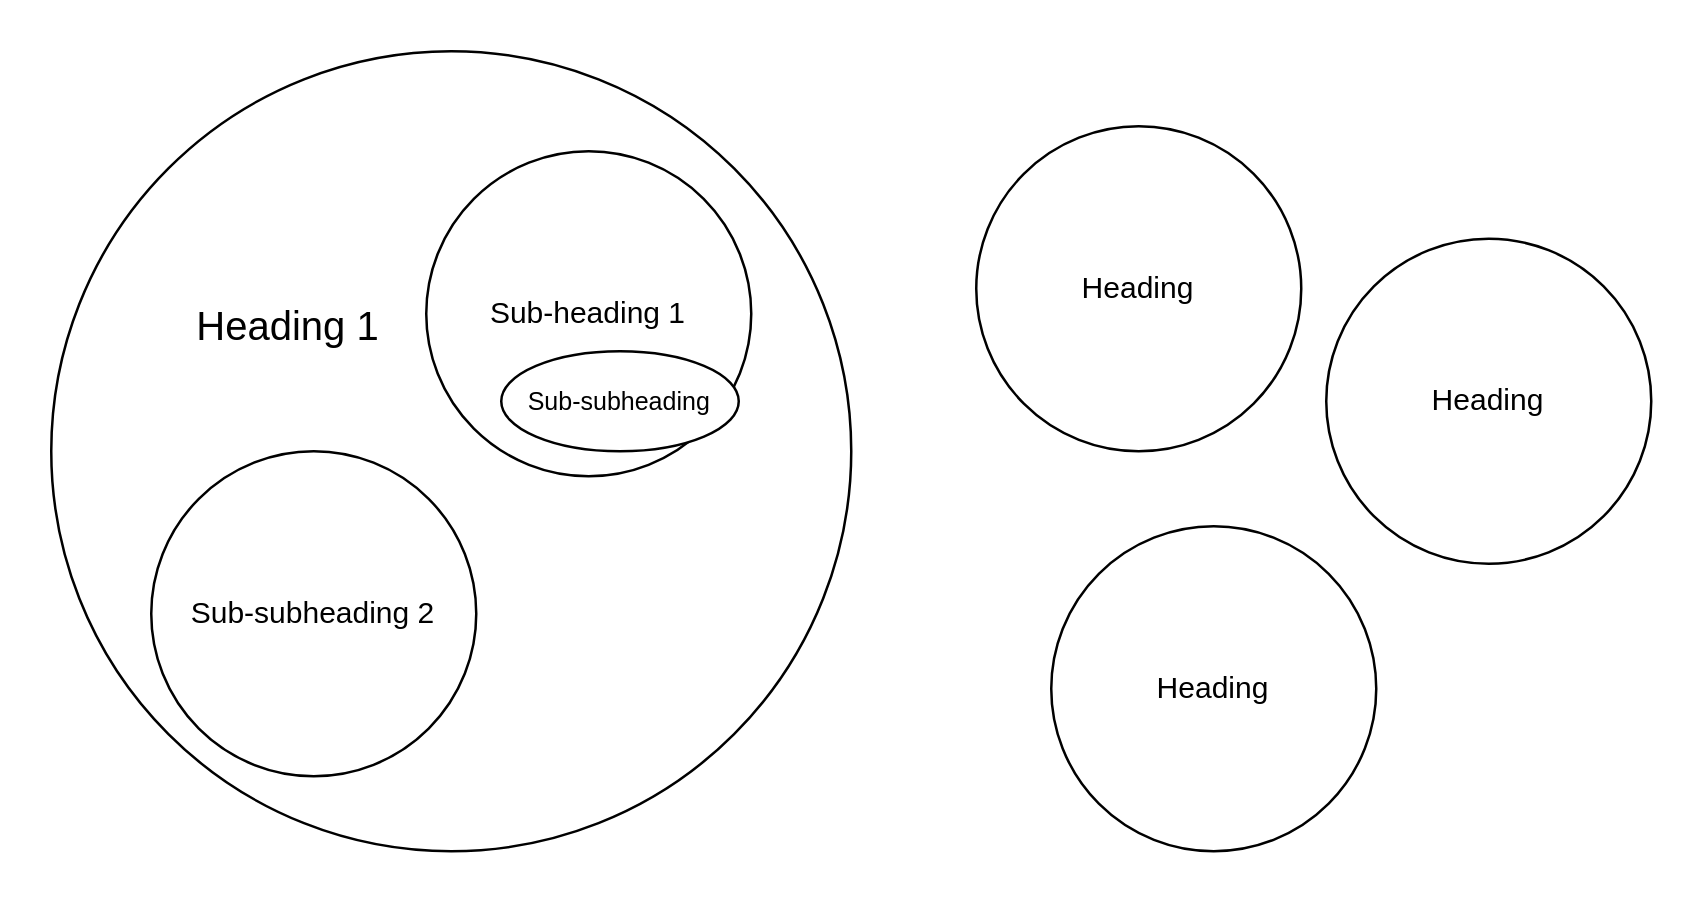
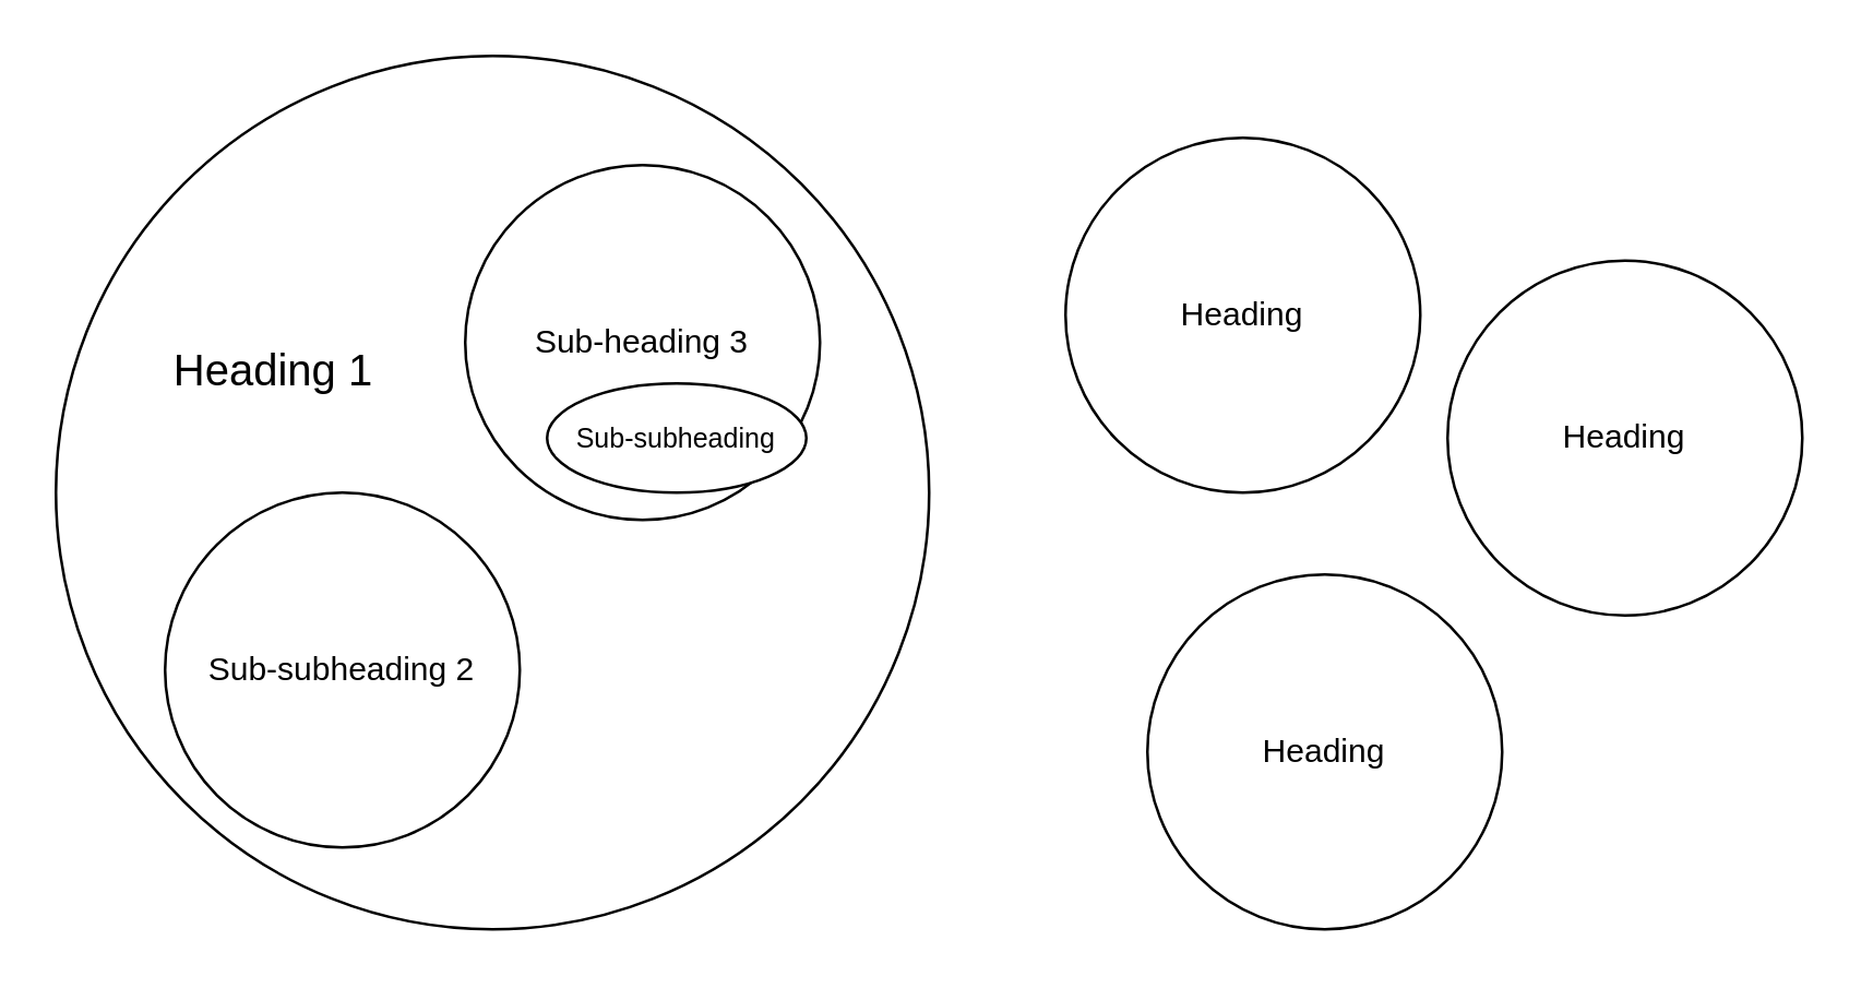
- <mxCell id="7" value="Sub-heading 1" style="ellipse;whiteSpace=wrap;html=1;aspect=fixed;" parent="1" vertex="1"><mxGeometry x="170" y="60" width="130" height="130" as="geometry" /></mxCell>
+ <mxCell id="7" value="Sub-heading 3" style="ellipse;whiteSpace=wrap;html=1;aspect=fixed;" parent="1" vertex="1"><mxGeometry x="170" y="60" width="130" height="130" as="geometry" /></mxCell>
- <mxCell id="8" value="&lt;font style=&quot;font-size: 16px;&quot;&gt;Heading 1&lt;/font&gt;" style="text;html=1;strokeColor=none;fillColor=none;align=center;verticalAlign=middle;whiteSpace=wrap;rounded=0;" parent="1" vertex="1"><mxGeometry x="75" y="115" width="80" height="30" as="geometry" /></mxCell>
+ <mxCell id="8" value="&lt;font style=&quot;font-size: 16px;&quot;&gt;Heading 1&lt;/font&gt;" style="text;html=1;strokeColor=none;fillColor=none;align=center;verticalAlign=middle;whiteSpace=wrap;rounded=0;" parent="1" vertex="1"><mxGeometry x="60" y="120" width="80" height="30" as="geometry" /></mxCell>
